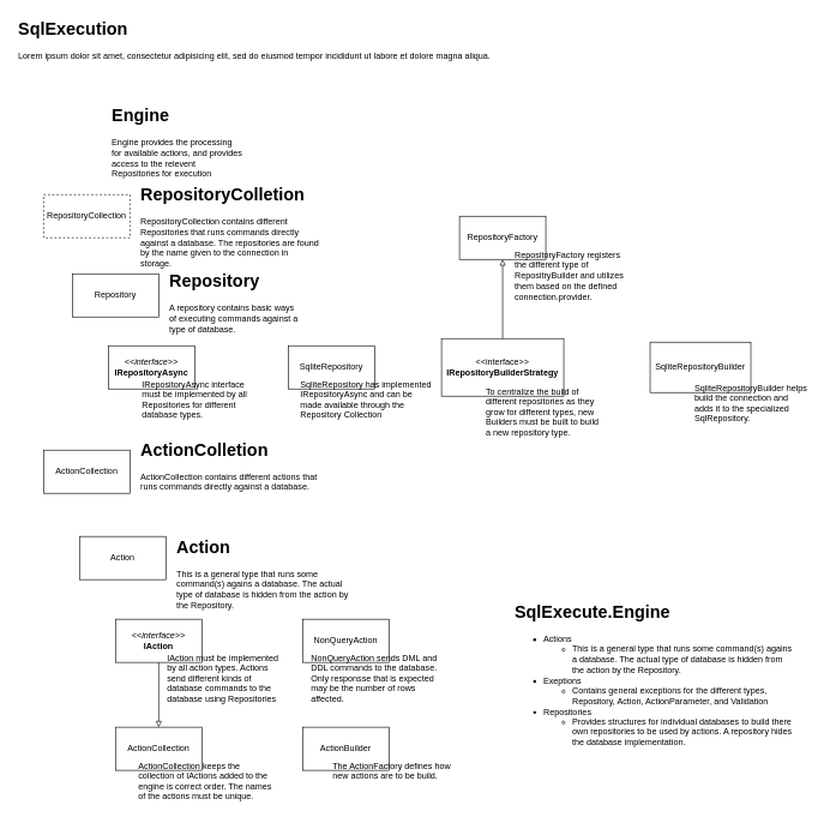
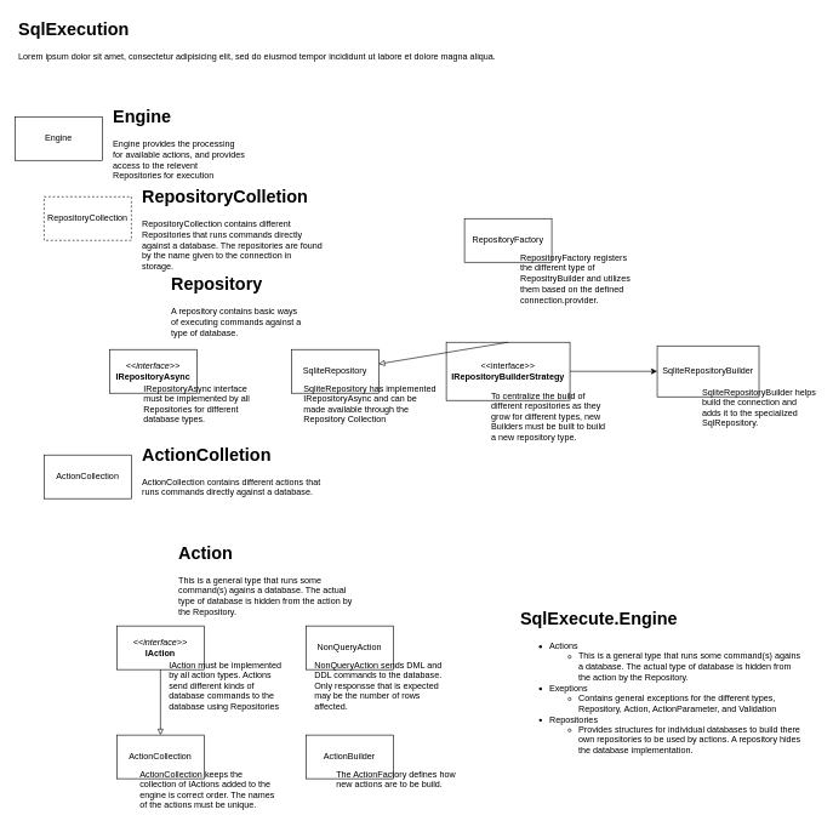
+ <mxCell id="2" value="Engine" style="rounded=0;whiteSpace=wrap;html=1;" vertex="1" parent="1"><mxGeometry x="20" y="160" width="120" height="60" as="geometry" /></mxCell>
- <mxCell id="9" value="Repository" style="rounded=0;whiteSpace=wrap;html=1;" vertex="1" parent="1"><mxGeometry x="100" y="380" width="120" height="60" as="geometry" /></mxCell>
- <mxCell id="24" value="" style="endArrow=block;html=1;rounded=0;exitX=0.5;exitY=0;exitDx=0;exitDy=0;entryX=0.5;entryY=1;entryDx=0;entryDy=0;endFill=0;" edge="1" parent="1" source="18" target="23"><mxGeometry width="50" height="50" relative="1" as="geometry"><mxPoint x="663" y="450" as="sourcePoint" /><mxPoint x="713" y="400" as="targetPoint" /></mxGeometry></mxCell>
+ <mxCell id="24" value="" style="endArrow=block;html=1;rounded=0;exitX=0.5;exitY=0;exitDx=0;exitDy=0;endFill=0;" edge="1" parent="1" source="18" target="13"><mxGeometry width="50" height="50" relative="1" as="geometry"><mxPoint x="663" y="450" as="sourcePoint" /><mxPoint x="713" y="400" as="targetPoint" /></mxGeometry></mxCell>
+ <mxCell id="20" value="" style="endArrow=classic;html=1;rounded=0;exitX=1;exitY=0.5;exitDx=0;exitDy=0;entryX=0;entryY=0.5;entryDx=0;entryDy=0;" edge="1" parent="1" source="18" target="21"><mxGeometry width="50" height="50" relative="1" as="geometry"><mxPoint x="823" y="670" as="sourcePoint" /><mxPoint x="873" y="620" as="targetPoint" /></mxGeometry></mxCell>
- <mxCell id="7" value="Action" style="rounded=0;whiteSpace=wrap;html=1;" vertex="1" parent="1"><mxGeometry x="110" y="745" width="120" height="60" as="geometry" /></mxCell>
